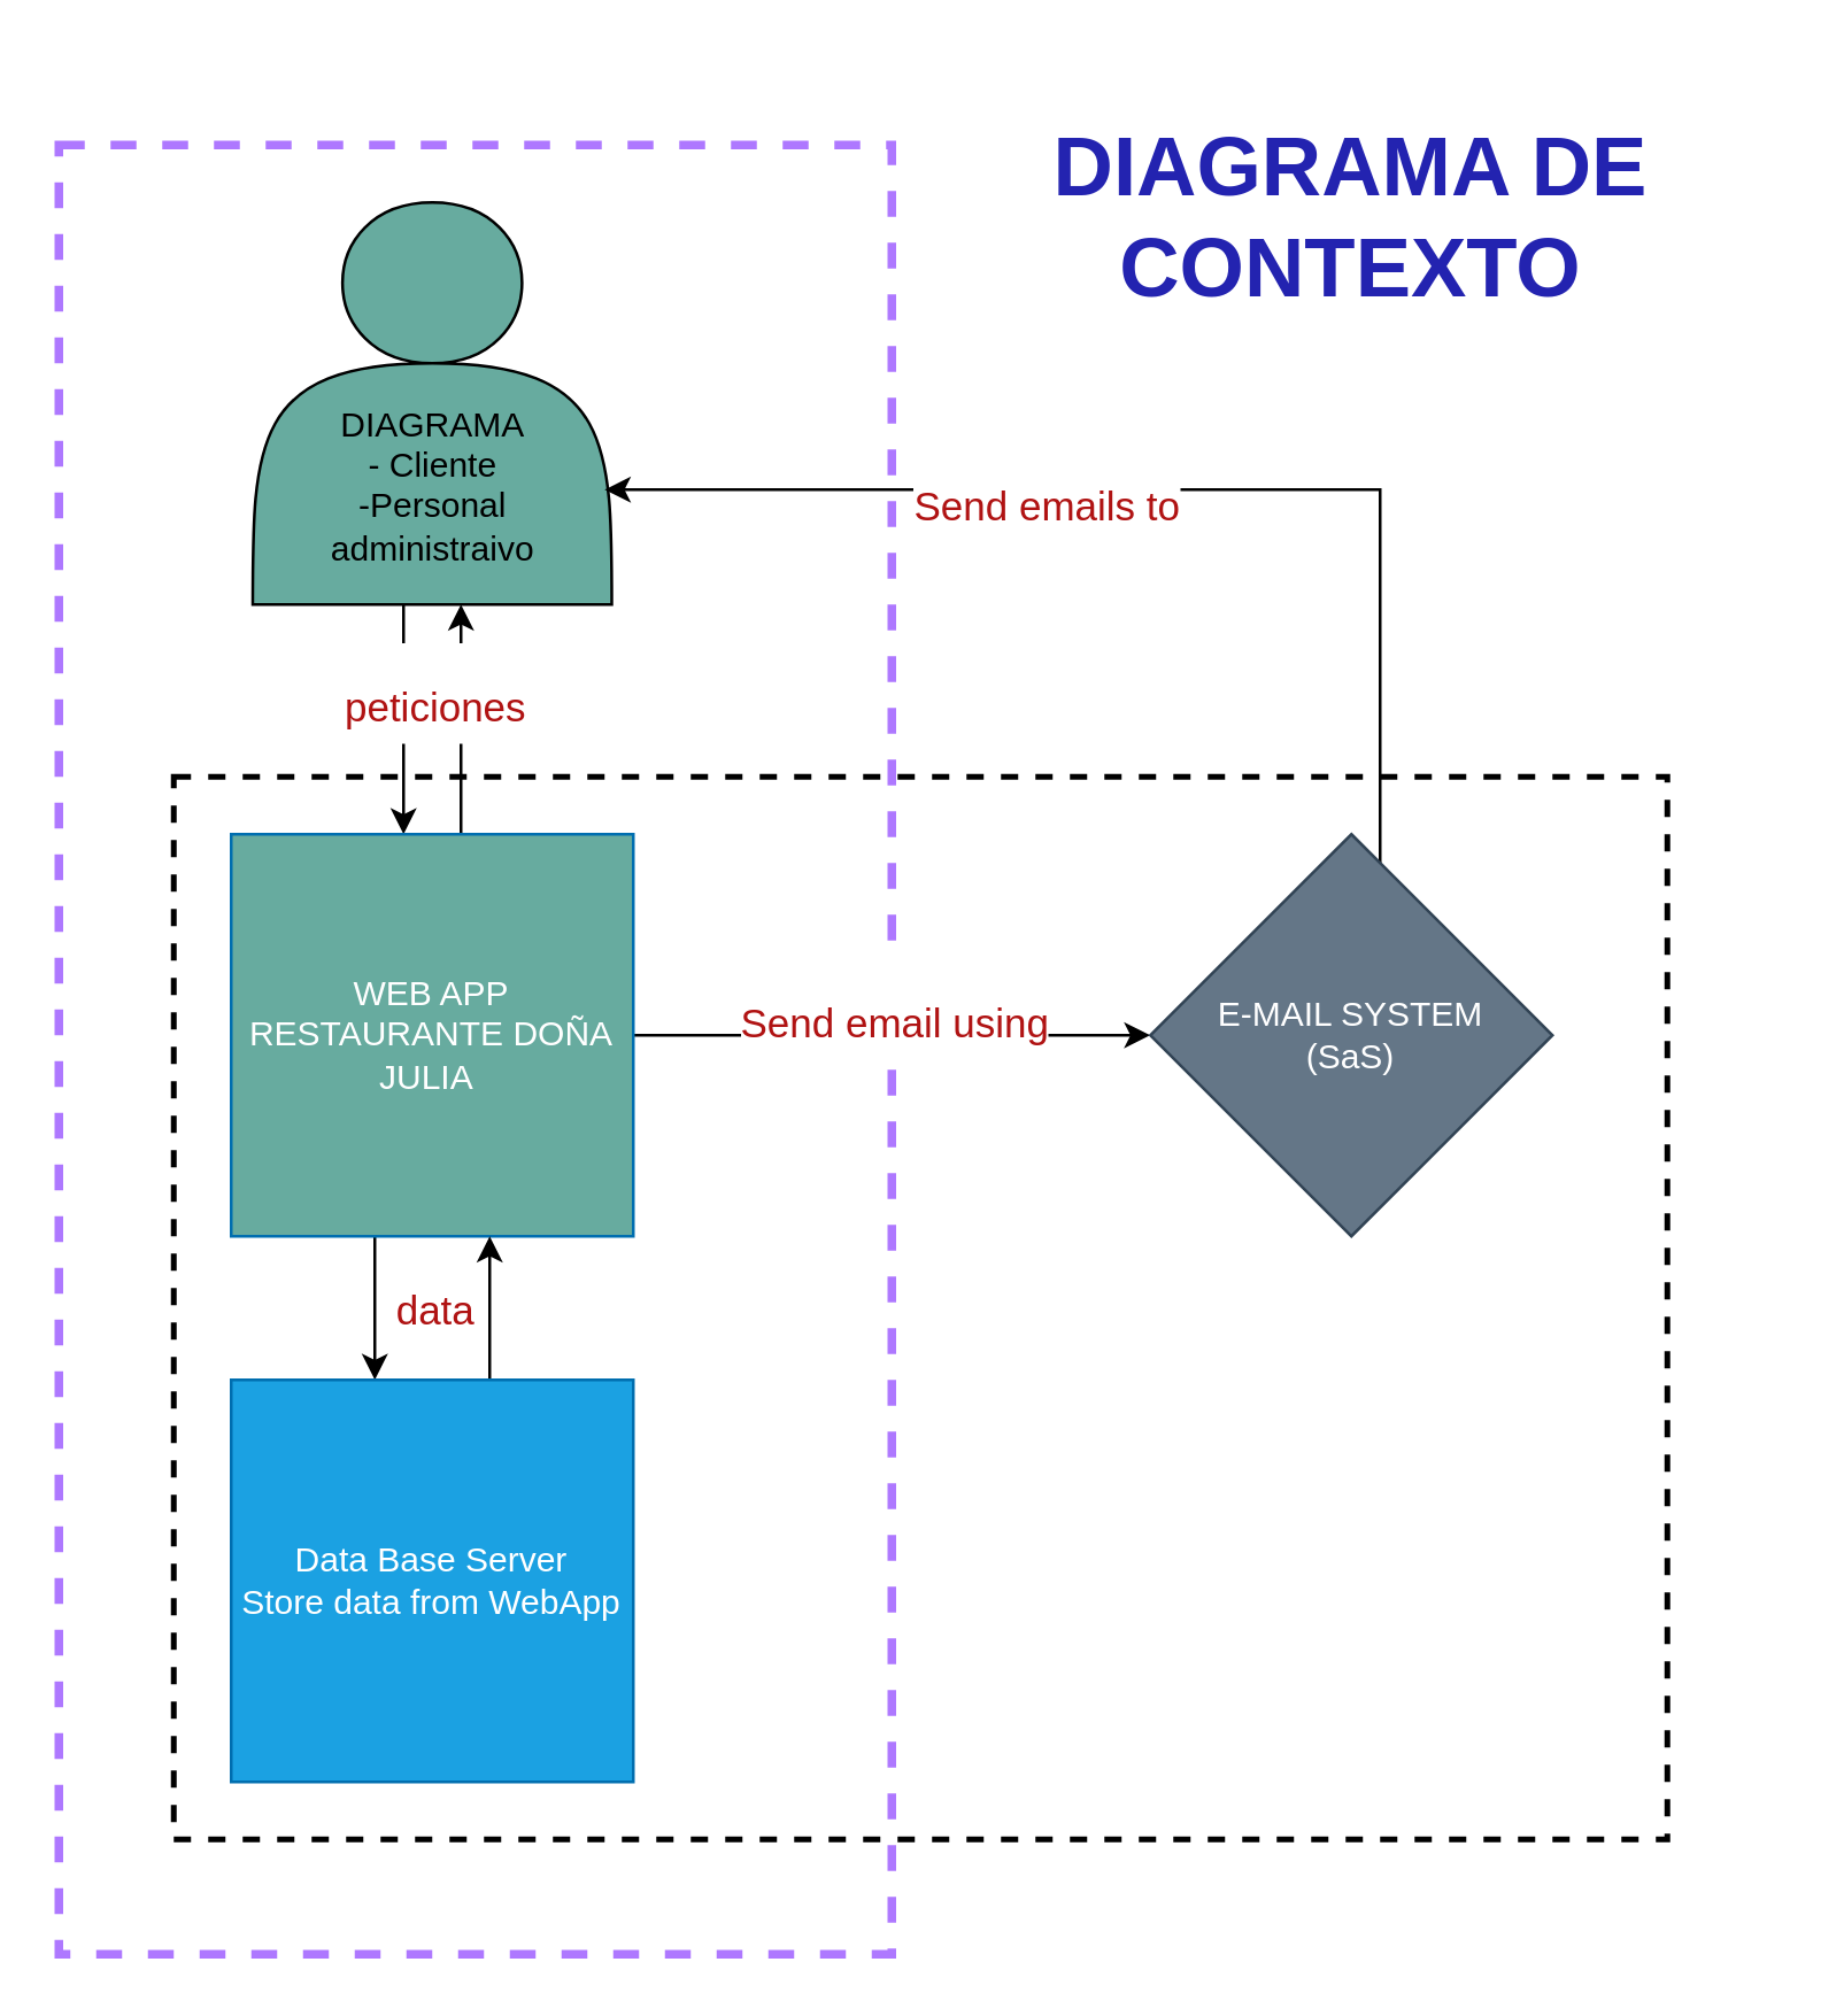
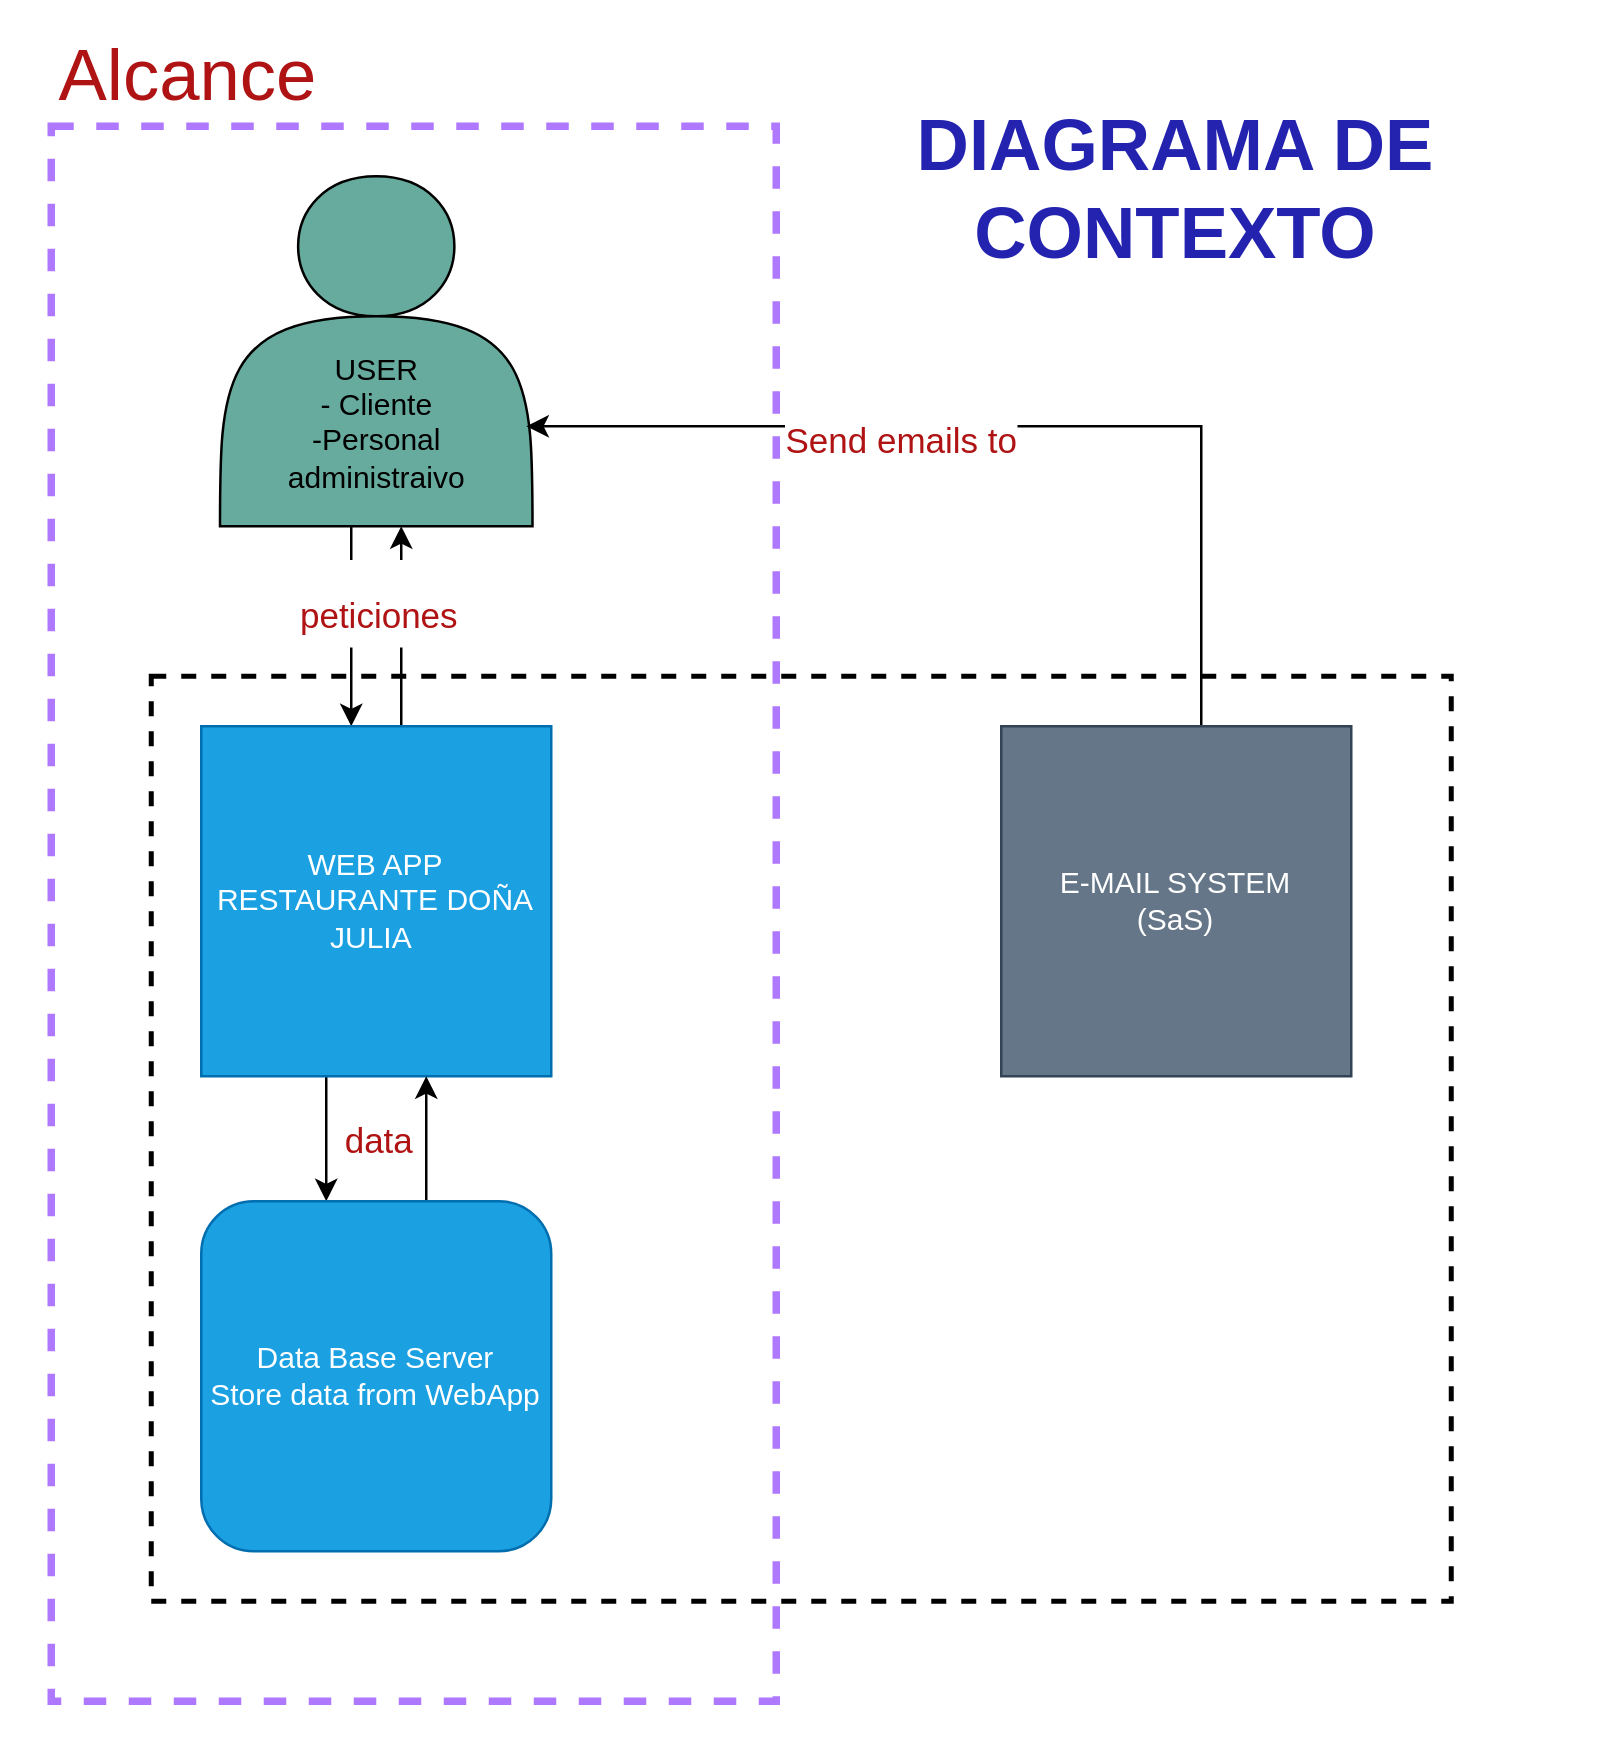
+ <mxCell id="17" value="Alcance" style="text;html=1;strokeColor=none;fillColor=none;align=center;verticalAlign=middle;whiteSpace=wrap;rounded=0;dashed=1;fontSize=29;fontColor=#B01313;" vertex="1" parent="1"><mxGeometry x="20" y="20" width="110" height="20" as="geometry" /></mxCell>
- <mxCell id="4" value="&lt;br&gt;&lt;br&gt;&lt;br&gt;&lt;br&gt;DIAGRAMA&lt;br&gt;- Cliente&lt;br&gt;-Personal administraivo" style="shape=actor;whiteSpace=wrap;html=1;fillColor=#67AB9F;" vertex="1" parent="1"><mxGeometry x="87.5" y="70" width="125" height="140" as="geometry" /></mxCell>
+ <mxCell id="4" value="&lt;br&gt;&lt;br&gt;&lt;br&gt;&lt;br&gt;USER&lt;br&gt;- Cliente&lt;br&gt;-Personal administraivo" style="shape=actor;whiteSpace=wrap;html=1;fillColor=#67AB9F;" vertex="1" parent="1"><mxGeometry x="87.5" y="70" width="125" height="140" as="geometry" /></mxCell>
- <mxCell id="10" value="WEB APP&lt;br&gt;RESTAURANTE DOÑA JULIA&amp;nbsp;" style="whiteSpace=wrap;html=1;aspect=fixed;strokeWidth=1;fillColor=#67ab9f;strokeColor=#006EAF;fontColor=#ffffff;" vertex="1" parent="1"><mxGeometry x="80" y="290" width="140" height="140" as="geometry" /></mxCell>
+ <mxCell id="10" value="WEB APP&lt;br&gt;RESTAURANTE DOÑA JULIA&amp;nbsp;" style="whiteSpace=wrap;html=1;aspect=fixed;strokeWidth=1;fillColor=#1ba1e2;strokeColor=#006EAF;fontColor=#ffffff;" vertex="1" parent="1"><mxGeometry x="80" y="290" width="140" height="140" as="geometry" /></mxCell>
- <mxCell id="6" style="edgeStyle=orthogonalEdgeStyle;rounded=0;orthogonalLoop=1;jettySize=auto;html=1;" edge="1" parent="1" source="10" target="13"><mxGeometry relative="1" as="geometry" /></mxCell>
- <mxCell id="7" value="&lt;font style=&quot;font-size: 14px&quot;&gt;Send email using&lt;/font&gt;" style="edgeLabel;html=1;align=center;verticalAlign=middle;resizable=0;points=[];fontSize=29;fontColor=#B01313;" vertex="1" connectable="0" parent="6"><mxGeometry x="0.389" y="2" relative="1" as="geometry"><mxPoint x="-35" y="-8" as="offset" /></mxGeometry></mxCell>
- <mxCell id="13" value="E-MAIL SYSTEM&lt;br&gt;(SaS)" style="rhombus;whiteSpace=wrap;html=1;aspect=fixed;strokeWidth=1;fillColor=#647687;strokeColor=#314354;fontColor=#ffffff;" vertex="1" parent="1"><mxGeometry x="400" y="290" width="140" height="140" as="geometry" /></mxCell>
+ <mxCell id="13" value="E-MAIL SYSTEM&lt;br&gt;(SaS)" style="whiteSpace=wrap;html=1;aspect=fixed;strokeWidth=1;fillColor=#647687;strokeColor=#314354;fontColor=#ffffff;" vertex="1" parent="1"><mxGeometry x="400" y="290" width="140" height="140" as="geometry" /></mxCell>
- <mxCell id="15" value="Data Base Server&lt;br&gt;Store data from WebApp" style="whiteSpace=wrap;html=1;aspect=fixed;strokeWidth=1;fillColor=#1ba1e2;strokeColor=#006EAF;fontColor=#ffffff;" vertex="1" parent="1"><mxGeometry x="80" y="480" width="140" height="140" as="geometry" /></mxCell>
+ <mxCell id="15" value="Data Base Server&lt;br&gt;Store data from WebApp" style="whiteSpace=wrap;html=1;aspect=fixed;strokeWidth=1;fillColor=#1ba1e2;strokeColor=#006EAF;fontColor=#ffffff;rounded=1;" vertex="1" parent="1"><mxGeometry x="80" y="480" width="140" height="140" as="geometry" /></mxCell>
